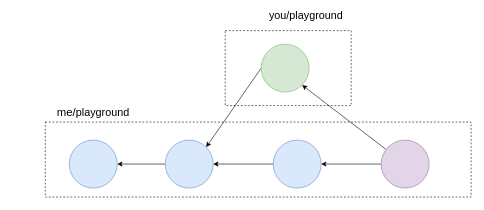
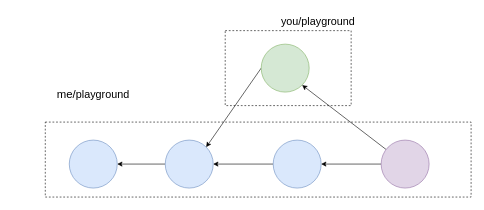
- <mxCell id="11" value="&lt;font style=&quot;font-size: 18px;&quot;&gt;you/playground&lt;/font&gt;" style="text;html=1;strokeColor=none;fillColor=none;align=center;verticalAlign=middle;whiteSpace=wrap;rounded=0;" parent="1" vertex="1"><mxGeometry x="375" y="10.5" width="270" height="30" as="geometry" /></mxCell>
+ <mxCell id="11" value="&lt;font style=&quot;font-size: 18px;&quot;&gt;you/playground&lt;/font&gt;" style="text;html=1;strokeColor=none;fillColor=none;align=center;verticalAlign=middle;whiteSpace=wrap;rounded=0;" parent="1" vertex="1"><mxGeometry x="395" y="20.5" width="270" height="30" as="geometry" /></mxCell>
- <mxCell id="12" value="&lt;font style=&quot;font-size: 19px;&quot;&gt;me/&lt;/font&gt;&lt;font style=&quot;font-size: 18px;&quot;&gt;playground&lt;/font&gt;" style="text;html=1;strokeColor=none;fillColor=none;align=center;verticalAlign=middle;whiteSpace=wrap;rounded=0;" parent="1" vertex="1"><mxGeometry x="20" y="173" width="270" height="30" as="geometry" /></mxCell>
+ <mxCell id="12" value="&lt;font style=&quot;font-size: 19px;&quot;&gt;me/&lt;/font&gt;&lt;font style=&quot;font-size: 18px;&quot;&gt;playground&lt;/font&gt;" style="text;html=1;strokeColor=none;fillColor=none;align=center;verticalAlign=middle;whiteSpace=wrap;rounded=0;" parent="1" vertex="1"><mxGeometry x="20" y="143" width="270" height="30" as="geometry" /></mxCell>
